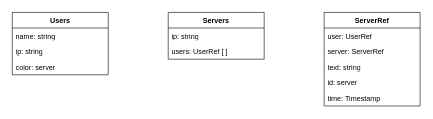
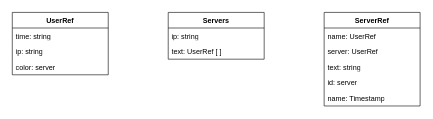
- <mxCell id="2" value="Users" style="swimlane;fontStyle=1;align=center;verticalAlign=top;childLayout=stackLayout;horizontal=1;startSize=26;horizontalStack=0;resizeParent=1;resizeParentMax=0;resizeLast=0;collapsible=1;marginBottom=0;whiteSpace=wrap;html=1;" parent="1" vertex="1"><mxGeometry x="20" y="20" width="160" height="104" as="geometry" /></mxCell>
+ <mxCell id="2" value="UserRef" style="swimlane;fontStyle=1;align=center;verticalAlign=top;childLayout=stackLayout;horizontal=1;startSize=26;horizontalStack=0;resizeParent=1;resizeParentMax=0;resizeLast=0;collapsible=1;marginBottom=0;whiteSpace=wrap;html=1;" parent="1" vertex="1"><mxGeometry x="20" y="20" width="160" height="104" as="geometry" /></mxCell>
- <mxCell id="3" value="name: string" style="text;strokeColor=none;fillColor=none;align=left;verticalAlign=top;spacingLeft=4;spacingRight=4;overflow=hidden;rotatable=0;points=[[0,0.5],[1,0.5]];portConstraint=eastwest;whiteSpace=wrap;html=1;" parent="2" vertex="1"><mxGeometry y="26" width="160" height="26" as="geometry" /></mxCell>
+ <mxCell id="3" value="time: string" style="text;strokeColor=none;fillColor=none;align=left;verticalAlign=top;spacingLeft=4;spacingRight=4;overflow=hidden;rotatable=0;points=[[0,0.5],[1,0.5]];portConstraint=eastwest;whiteSpace=wrap;html=1;" parent="2" vertex="1"><mxGeometry y="26" width="160" height="26" as="geometry" /></mxCell>
- <mxCell id="10" value="user: UserRef" style="text;strokeColor=none;fillColor=none;align=left;verticalAlign=top;spacingLeft=4;spacingRight=4;overflow=hidden;rotatable=0;points=[[0,0.5],[1,0.5]];portConstraint=eastwest;whiteSpace=wrap;html=1;" parent="9" vertex="1"><mxGeometry y="26" width="160" height="26" as="geometry" /></mxCell>
+ <mxCell id="10" value="name: UserRef" style="text;strokeColor=none;fillColor=none;align=left;verticalAlign=top;spacingLeft=4;spacingRight=4;overflow=hidden;rotatable=0;points=[[0,0.5],[1,0.5]];portConstraint=eastwest;whiteSpace=wrap;html=1;" parent="9" vertex="1"><mxGeometry y="26" width="160" height="26" as="geometry" /></mxCell>
- <mxCell id="8" value="users: UserRef [ ]" style="text;strokeColor=none;fillColor=none;align=left;verticalAlign=top;spacingLeft=4;spacingRight=4;overflow=hidden;rotatable=0;points=[[0,0.5],[1,0.5]];portConstraint=eastwest;whiteSpace=wrap;html=1;" parent="6" vertex="1"><mxGeometry y="52" width="160" height="26" as="geometry" /></mxCell>
+ <mxCell id="8" value="text: UserRef [ ]" style="text;strokeColor=none;fillColor=none;align=left;verticalAlign=top;spacingLeft=4;spacingRight=4;overflow=hidden;rotatable=0;points=[[0,0.5],[1,0.5]];portConstraint=eastwest;whiteSpace=wrap;html=1;" parent="6" vertex="1"><mxGeometry y="52" width="160" height="26" as="geometry" /></mxCell>
- <mxCell id="11" value="server: ServerRef" style="text;strokeColor=none;fillColor=none;align=left;verticalAlign=top;spacingLeft=4;spacingRight=4;overflow=hidden;rotatable=0;points=[[0,0.5],[1,0.5]];portConstraint=eastwest;whiteSpace=wrap;html=1;" vertex="1" parent="9"><mxGeometry y="52" width="160" height="26" as="geometry" /></mxCell>
+ <mxCell id="11" value="server: UserRef" style="text;strokeColor=none;fillColor=none;align=left;verticalAlign=top;spacingLeft=4;spacingRight=4;overflow=hidden;rotatable=0;points=[[0,0.5],[1,0.5]];portConstraint=eastwest;whiteSpace=wrap;html=1;" vertex="1" parent="9"><mxGeometry y="52" width="160" height="26" as="geometry" /></mxCell>
- <mxCell id="14" value="time: Timestamp" style="text;strokeColor=none;fillColor=none;align=left;verticalAlign=top;spacingLeft=4;spacingRight=4;overflow=hidden;rotatable=0;points=[[0,0.5],[1,0.5]];portConstraint=eastwest;whiteSpace=wrap;html=1;" vertex="1" parent="9"><mxGeometry y="130" width="160" height="26" as="geometry" /></mxCell>
+ <mxCell id="14" value="name: Timestamp" style="text;strokeColor=none;fillColor=none;align=left;verticalAlign=top;spacingLeft=4;spacingRight=4;overflow=hidden;rotatable=0;points=[[0,0.5],[1,0.5]];portConstraint=eastwest;whiteSpace=wrap;html=1;" vertex="1" parent="9"><mxGeometry y="130" width="160" height="26" as="geometry" /></mxCell>
